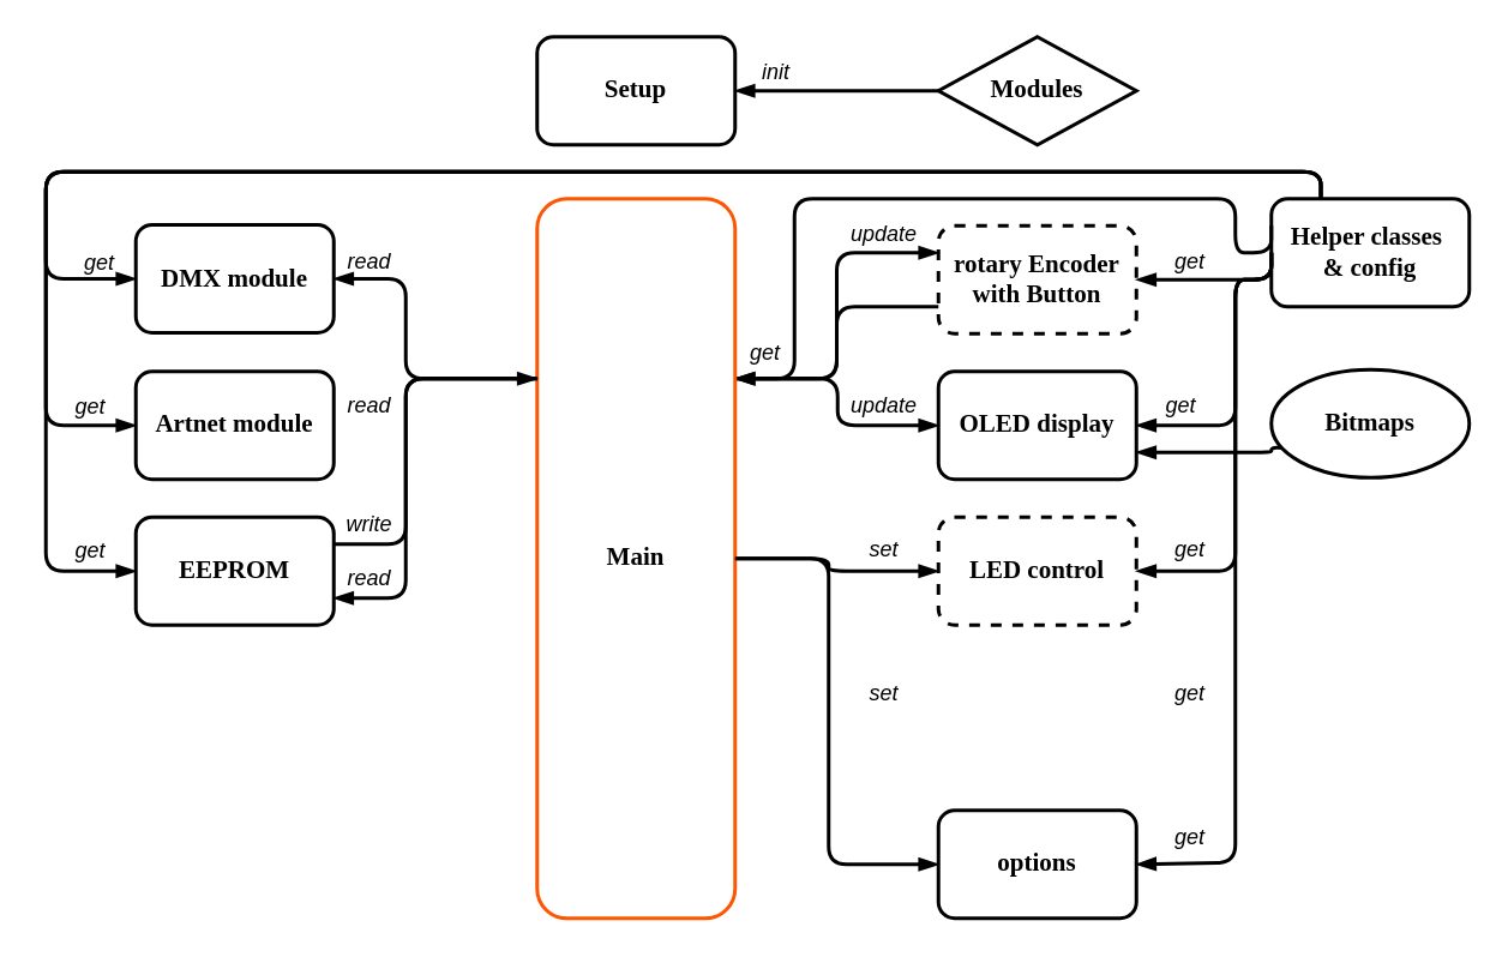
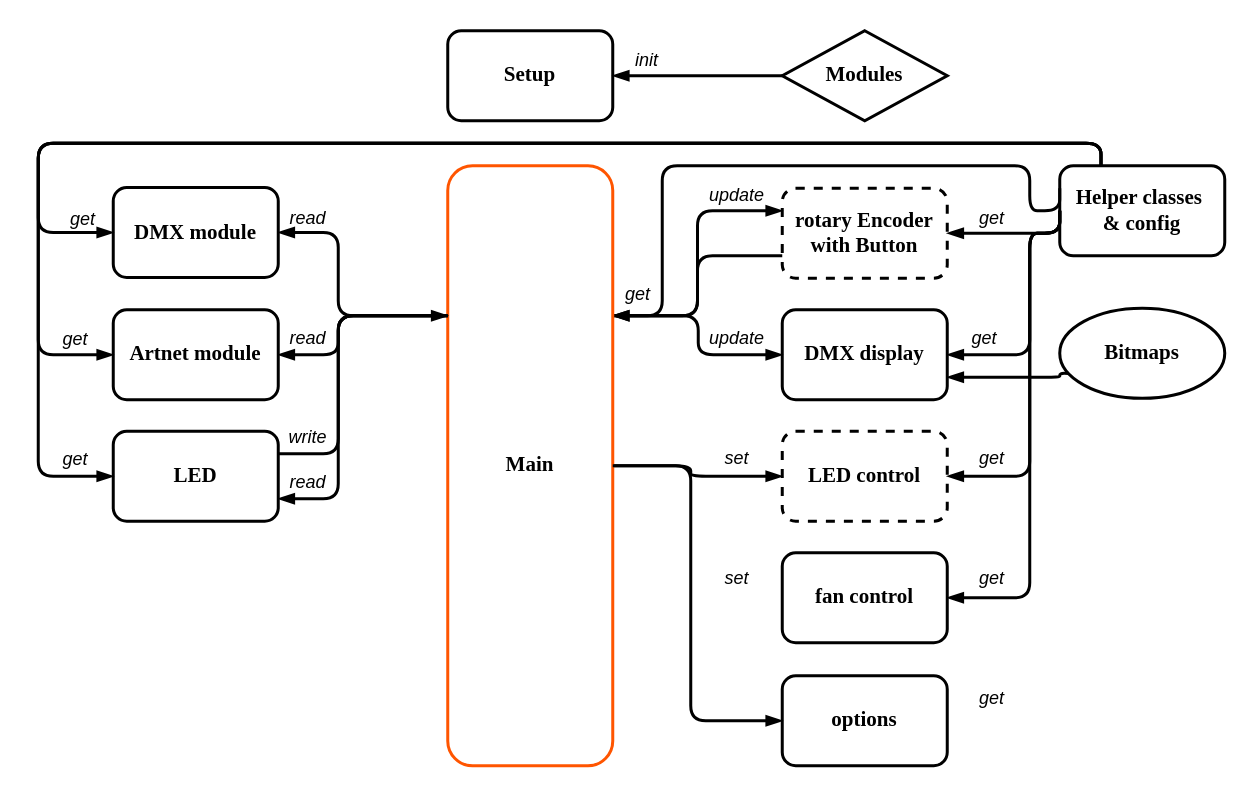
+ <mxCell id="37" style="edgeStyle=orthogonalEdgeStyle;rounded=1;orthogonalLoop=1;jettySize=auto;html=1;curved=0;strokeWidth=2;endArrow=blockThin;endFill=1;exitX=0;exitY=0.25;exitDx=0;exitDy=0;fontFamily=Times New Roman;fontSize=14;entryX=1;entryY=0.5;entryDx=0;entryDy=0;" edge="1" parent="1" source="31" target="36"><mxGeometry relative="1" as="geometry"><mxPoint x="300" y="470.03" as="sourcePoint" /><mxPoint x="180" y="500.03" as="targetPoint" /><Array as="points"><mxPoint x="225" y="210" /><mxPoint x="225" y="236" /></Array></mxGeometry></mxCell>
- <mxCell id="9" value="OLED display" style="rounded=1;whiteSpace=wrap;html=1;strokeWidth=2;fontFamily=Times New Roman;fontSize=14;fontStyle=1" vertex="1" parent="1"><mxGeometry x="521" y="206" width="110" height="60" as="geometry" /></mxCell>
+ <mxCell id="9" value="DMX display" style="rounded=1;whiteSpace=wrap;html=1;strokeWidth=2;fontFamily=Times New Roman;fontSize=14;fontStyle=1" vertex="1" parent="1"><mxGeometry x="521" y="206" width="110" height="60" as="geometry" /></mxCell>
- <mxCell id="41" value="EEPROM" style="rounded=1;whiteSpace=wrap;html=1;strokeWidth=2;fontFamily=Times New Roman;fontSize=14;fontStyle=1" vertex="1" parent="1"><mxGeometry x="75" y="287" width="110" height="60" as="geometry" /></mxCell>
+ <mxCell id="41" value="LED" style="rounded=1;whiteSpace=wrap;html=1;strokeWidth=2;fontFamily=Times New Roman;fontSize=14;fontStyle=1" vertex="1" parent="1"><mxGeometry x="75" y="287" width="110" height="60" as="geometry" /></mxCell>
+ <mxCell id="15" value="fan control" style="rounded=1;whiteSpace=wrap;html=1;strokeWidth=2;fontFamily=Times New Roman;fontSize=14;fontStyle=1" vertex="1" parent="1"><mxGeometry x="521" y="368" width="110" height="60" as="geometry" /></mxCell>
+ <mxCell id="26" style="edgeStyle=orthogonalEdgeStyle;rounded=1;orthogonalLoop=1;jettySize=auto;html=1;curved=0;strokeWidth=2;endArrow=blockThin;endFill=1;exitX=0;exitY=0.5;exitDx=0;exitDy=0;fontFamily=Times New Roman;fontSize=14;entryX=1;entryY=0.5;entryDx=0;entryDy=0;" edge="1" parent="1" source="17" target="15"><mxGeometry relative="1" as="geometry"><mxPoint x="706" y="159.97" as="sourcePoint" /><mxPoint x="631" y="339.97" as="targetPoint" /><Array as="points"><mxPoint x="686" y="155" /><mxPoint x="686" y="398" /></Array></mxGeometry></mxCell>
- <mxCell id="28" style="edgeStyle=orthogonalEdgeStyle;rounded=1;orthogonalLoop=1;jettySize=auto;html=1;curved=0;strokeWidth=2;endArrow=blockThin;endFill=1;exitX=0;exitY=0.5;exitDx=0;exitDy=0;fontFamily=Times New Roman;fontSize=14;entryX=1;entryY=0.5;entryDx=0;entryDy=0;" edge="1" parent="1" source="17" target="51"><mxGeometry relative="1" as="geometry"><mxPoint x="716" y="165" as="sourcePoint" /><mxPoint x="631" y="479" as="targetPoint" /><Array as="points"><mxPoint x="686" y="155" /><mxPoint x="686" y="479" /><mxPoint x="631" y="479" /></Array></mxGeometry></mxCell>
